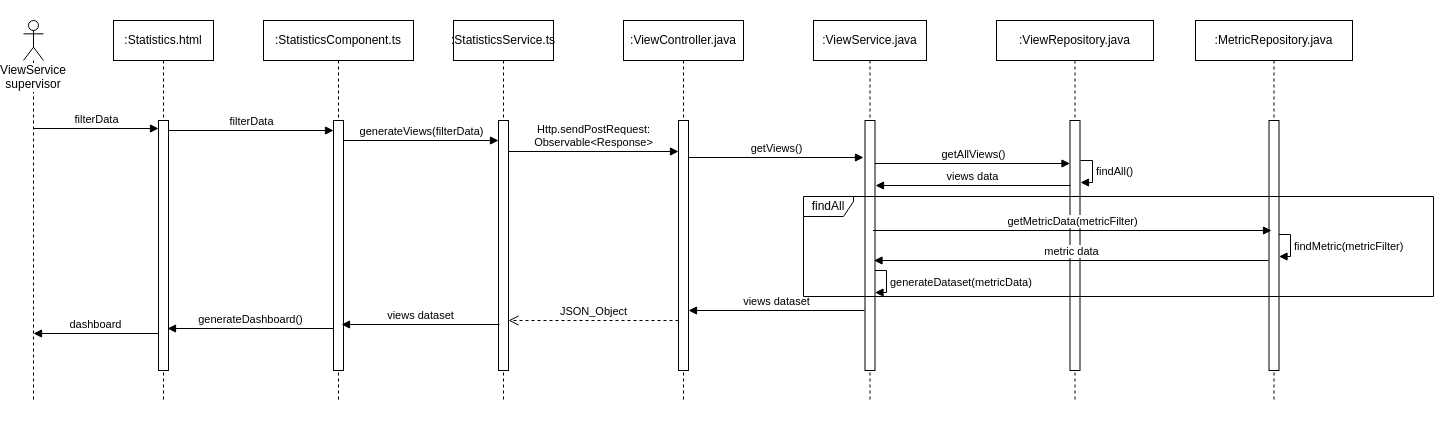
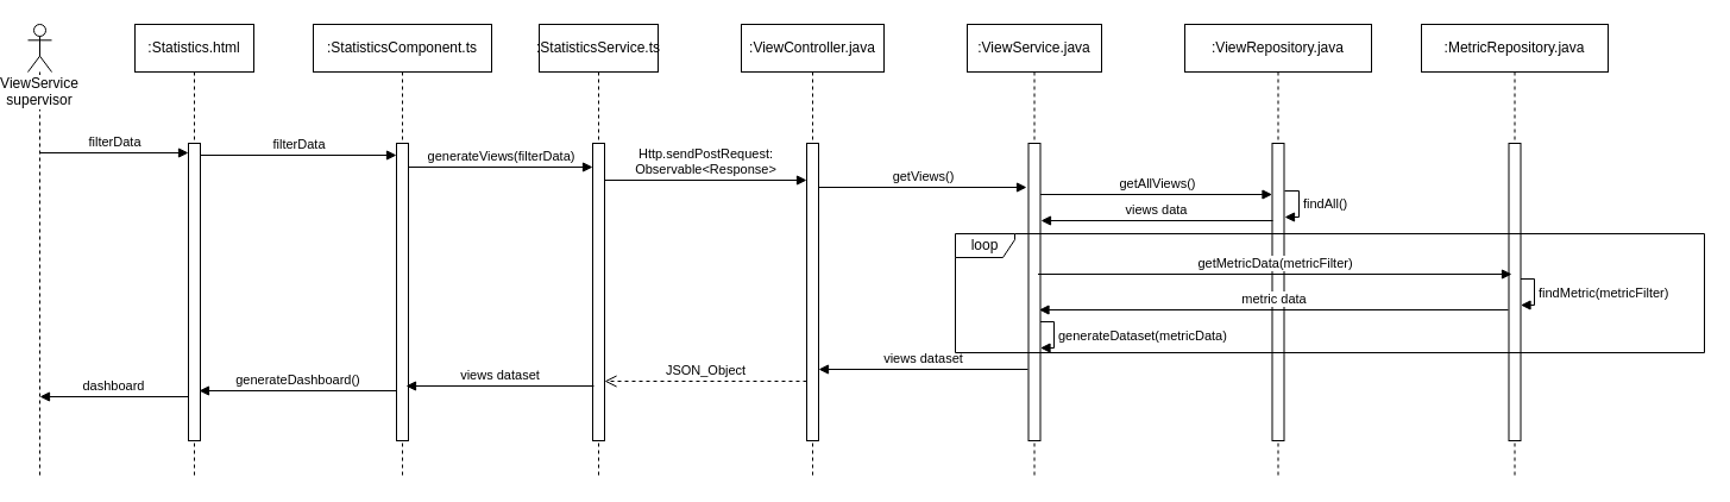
- <mxCell id="34" value="findAll" style="shape=umlFrame;whiteSpace=wrap;html=1;width=50;height=20;" vertex="1" parent="1"><mxGeometry x="800" y="196" width="630" height="100" as="geometry" /></mxCell>
+ <mxCell id="34" value="loop" style="shape=umlFrame;whiteSpace=wrap;html=1;width=50;height=20;" vertex="1" parent="1"><mxGeometry x="800" y="196" width="630" height="100" as="geometry" /></mxCell>
